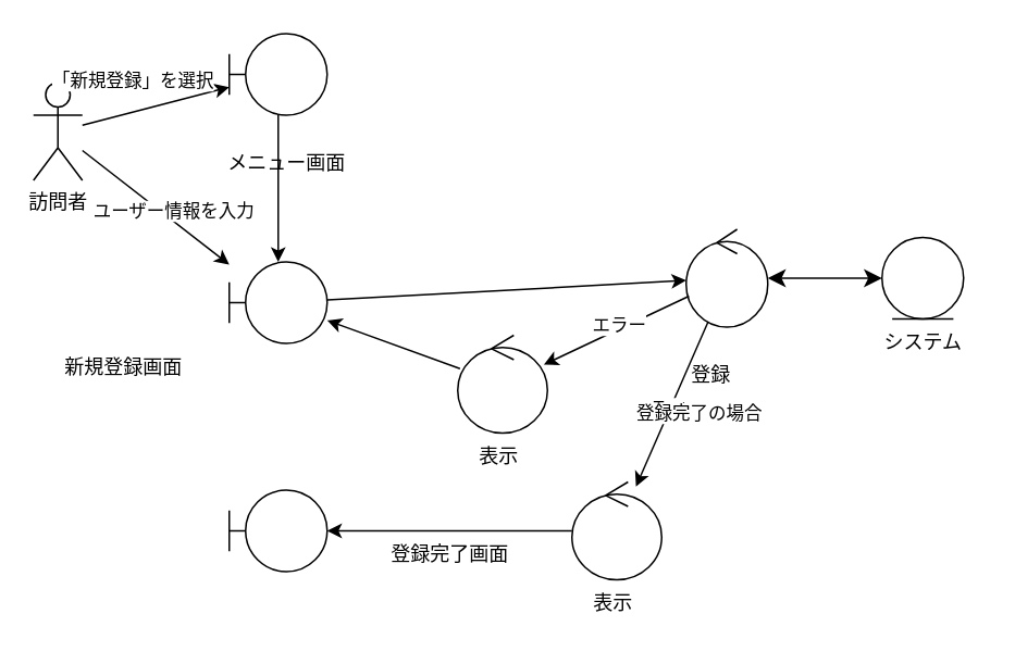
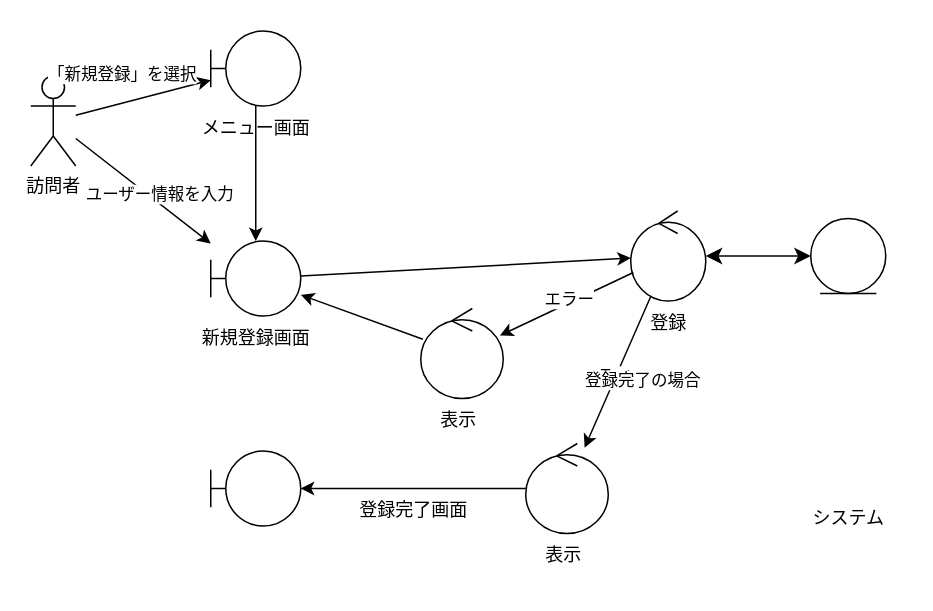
- <mxCell id="4" value="メニュー画面" style="text;html=1;align=center;verticalAlign=middle;resizable=0;points=[];autosize=1;strokeColor=none;fillColor=none;" vertex="1" parent="1"><mxGeometry x="125" y="85" width="100" height="30" as="geometry" /></mxCell>
+ <mxCell id="4" value="メニュー画面" style="text;html=1;align=center;verticalAlign=middle;resizable=0;points=[];autosize=1;strokeColor=none;fillColor=none;" vertex="1" parent="1"><mxGeometry x="120" y="70" width="100" height="30" as="geometry" /></mxCell>
- <mxCell id="15" value="システム" style="text;html=1;align=center;verticalAlign=middle;resizable=0;points=[];autosize=1;strokeColor=none;fillColor=none;" vertex="1" parent="1"><mxGeometry x="530" y="195" width="70" height="30" as="geometry" /></mxCell>
+ <mxCell id="15" value="システム" style="text;html=1;align=center;verticalAlign=middle;resizable=0;points=[];autosize=1;strokeColor=none;fillColor=none;" vertex="1" parent="1"><mxGeometry x="530" y="330" width="70" height="30" as="geometry" /></mxCell>
- <mxCell id="9" value="新規登録画面" style="text;html=1;align=center;verticalAlign=middle;resizable=0;points=[];autosize=1;strokeColor=none;fillColor=none;" vertex="1" parent="1"><mxGeometry x="25" y="210" width="100" height="30" as="geometry" /></mxCell>
+ <mxCell id="9" value="新規登録画面" style="text;html=1;align=center;verticalAlign=middle;resizable=0;points=[];autosize=1;strokeColor=none;fillColor=none;" vertex="1" parent="1"><mxGeometry x="120" y="210" width="100" height="30" as="geometry" /></mxCell>
- <mxCell id="13" value="登録" style="text;html=1;align=center;verticalAlign=middle;resizable=0;points=[];autosize=1;strokeColor=none;fillColor=none;" vertex="1" parent="1"><mxGeometry x="410" y="215" width="50" height="30" as="geometry" /></mxCell>
+ <mxCell id="13" value="登録" style="text;html=1;align=center;verticalAlign=middle;resizable=0;points=[];autosize=1;strokeColor=none;fillColor=none;" vertex="1" parent="1"><mxGeometry x="420" y="200" width="50" height="30" as="geometry" /></mxCell>
